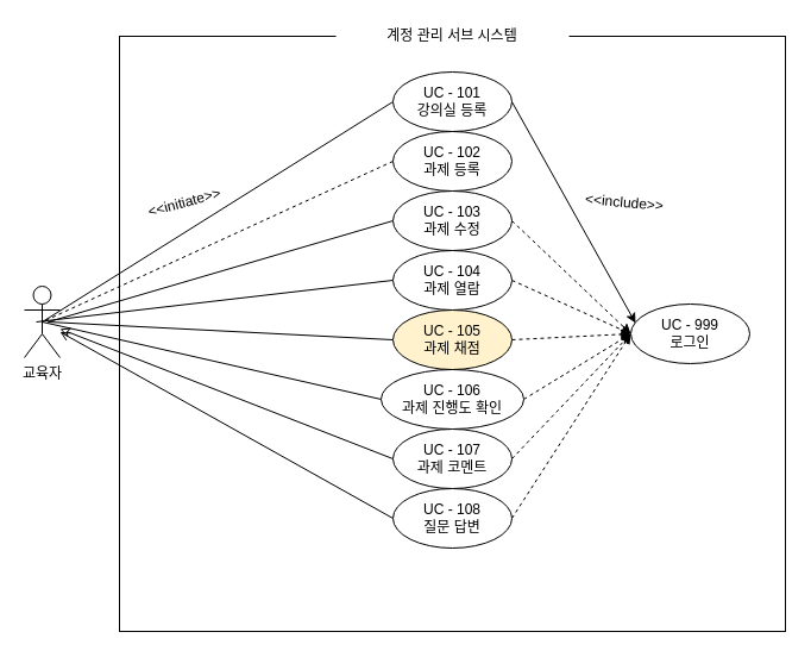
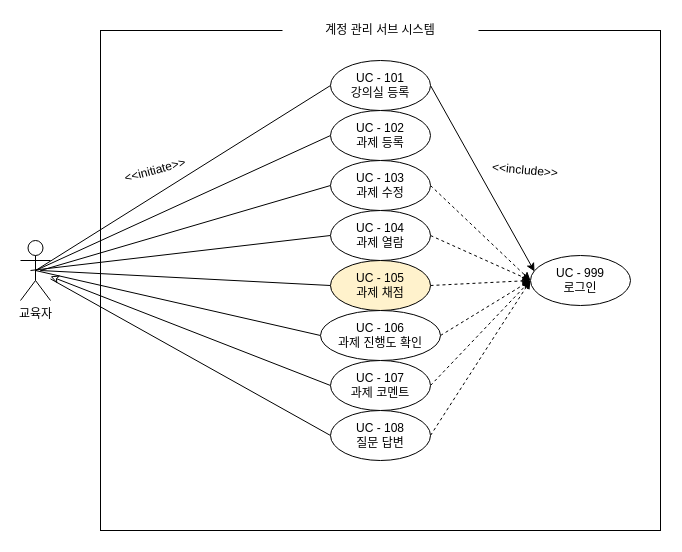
- <mxCell id="9" style="edgeStyle=none;rounded=0;orthogonalLoop=1;jettySize=auto;html=1;exitX=0;exitY=0.5;exitDx=0;exitDy=0;entryX=0.5;entryY=0.5;entryDx=0;entryDy=0;entryPerimeter=0;endArrow=none;endFill=0;dashed=1;" edge="1" parent="1" source="10" target="4"><mxGeometry relative="1" as="geometry" /></mxCell>
+ <mxCell id="9" style="edgeStyle=none;rounded=0;orthogonalLoop=1;jettySize=auto;html=1;exitX=0;exitY=0.5;exitDx=0;exitDy=0;entryX=0.5;entryY=0.5;entryDx=0;entryDy=0;entryPerimeter=0;endArrow=none;endFill=0;" edge="1" parent="1" source="10" target="4"><mxGeometry relative="1" as="geometry" /></mxCell>
- <mxCell id="26" style="edgeStyle=none;rounded=0;orthogonalLoop=1;jettySize=auto;html=1;exitX=0;exitY=0.5;exitDx=0;exitDy=0;endArrow=open;endFill=0;" edge="1" parent="1" source="28" target="4"><mxGeometry relative="1" as="geometry" /></mxCell>
+ <mxCell id="26" style="edgeStyle=none;rounded=0;orthogonalLoop=1;jettySize=auto;html=1;exitX=0;exitY=0.5;exitDx=0;exitDy=0;endArrow=none;endFill=0;" edge="1" parent="1" source="28" target="4"><mxGeometry relative="1" as="geometry" /></mxCell>
